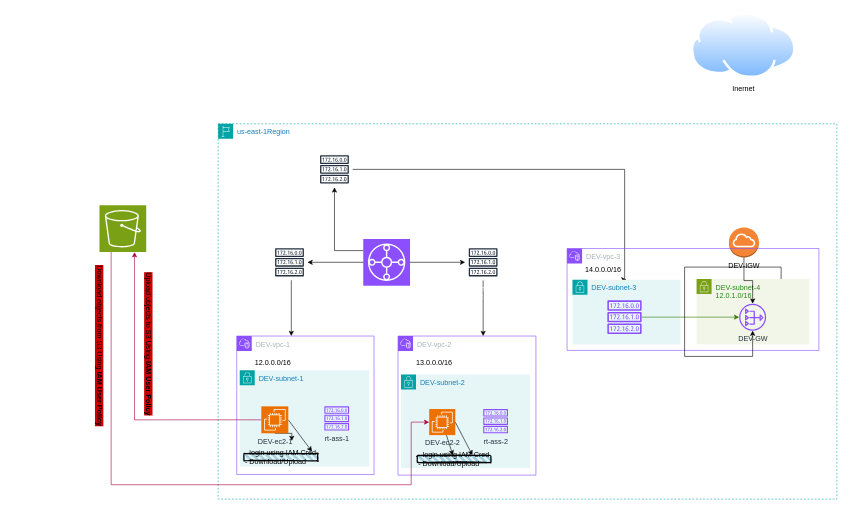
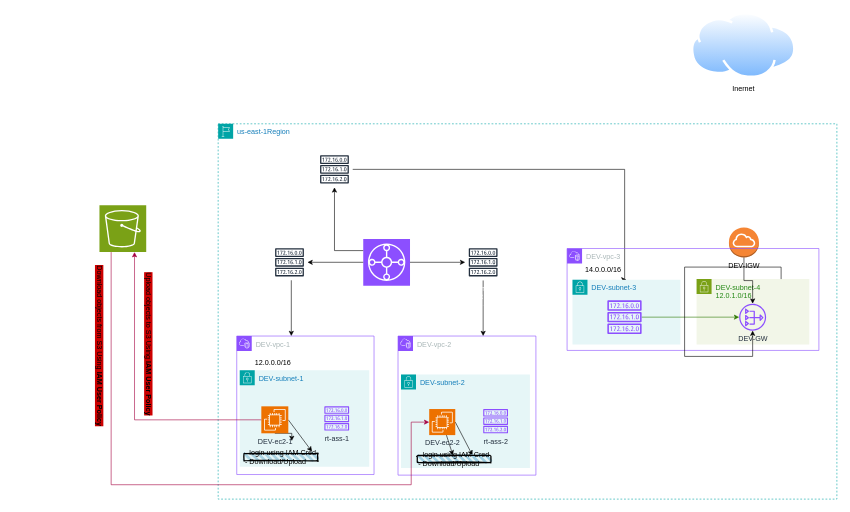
- <mxCell id="4" value="13.0.0.0/16" style="text;html=1;align=center;verticalAlign=middle;resizable=0;points=[];autosize=1;strokeColor=none;fillColor=none;" parent="3" vertex="1"><mxGeometry x="20" y="30" width="80" height="30" as="geometry" /></mxCell>
